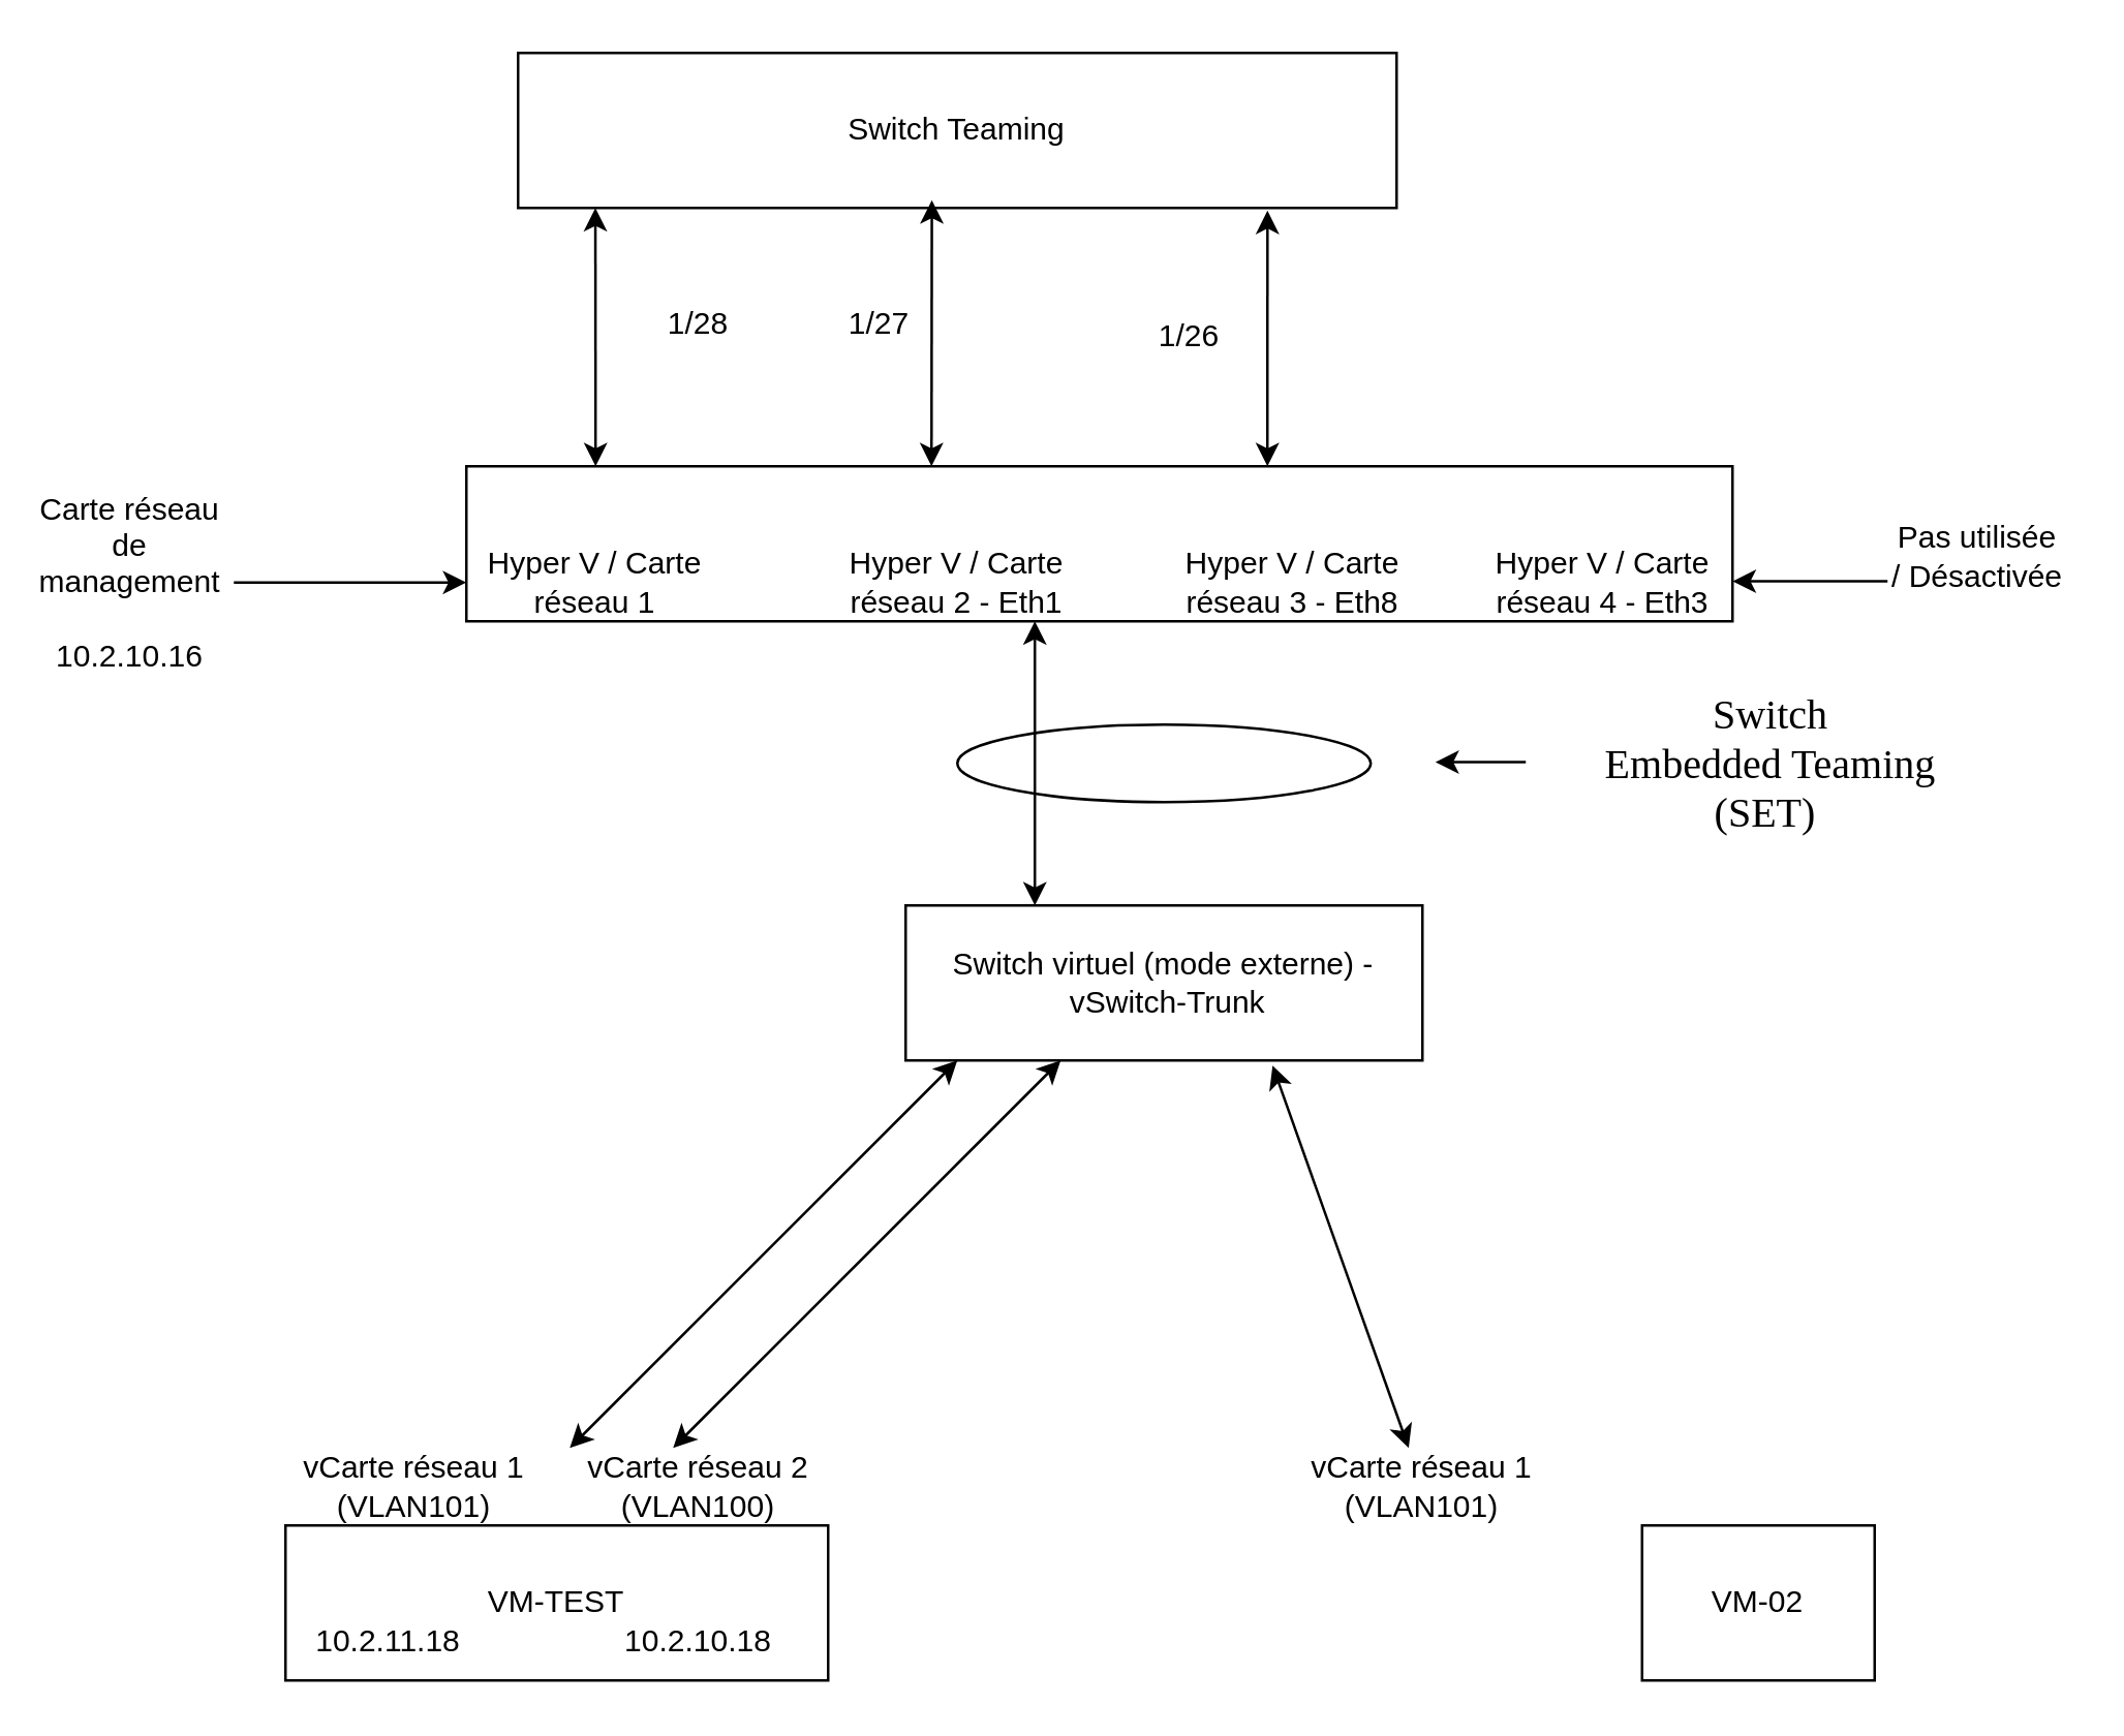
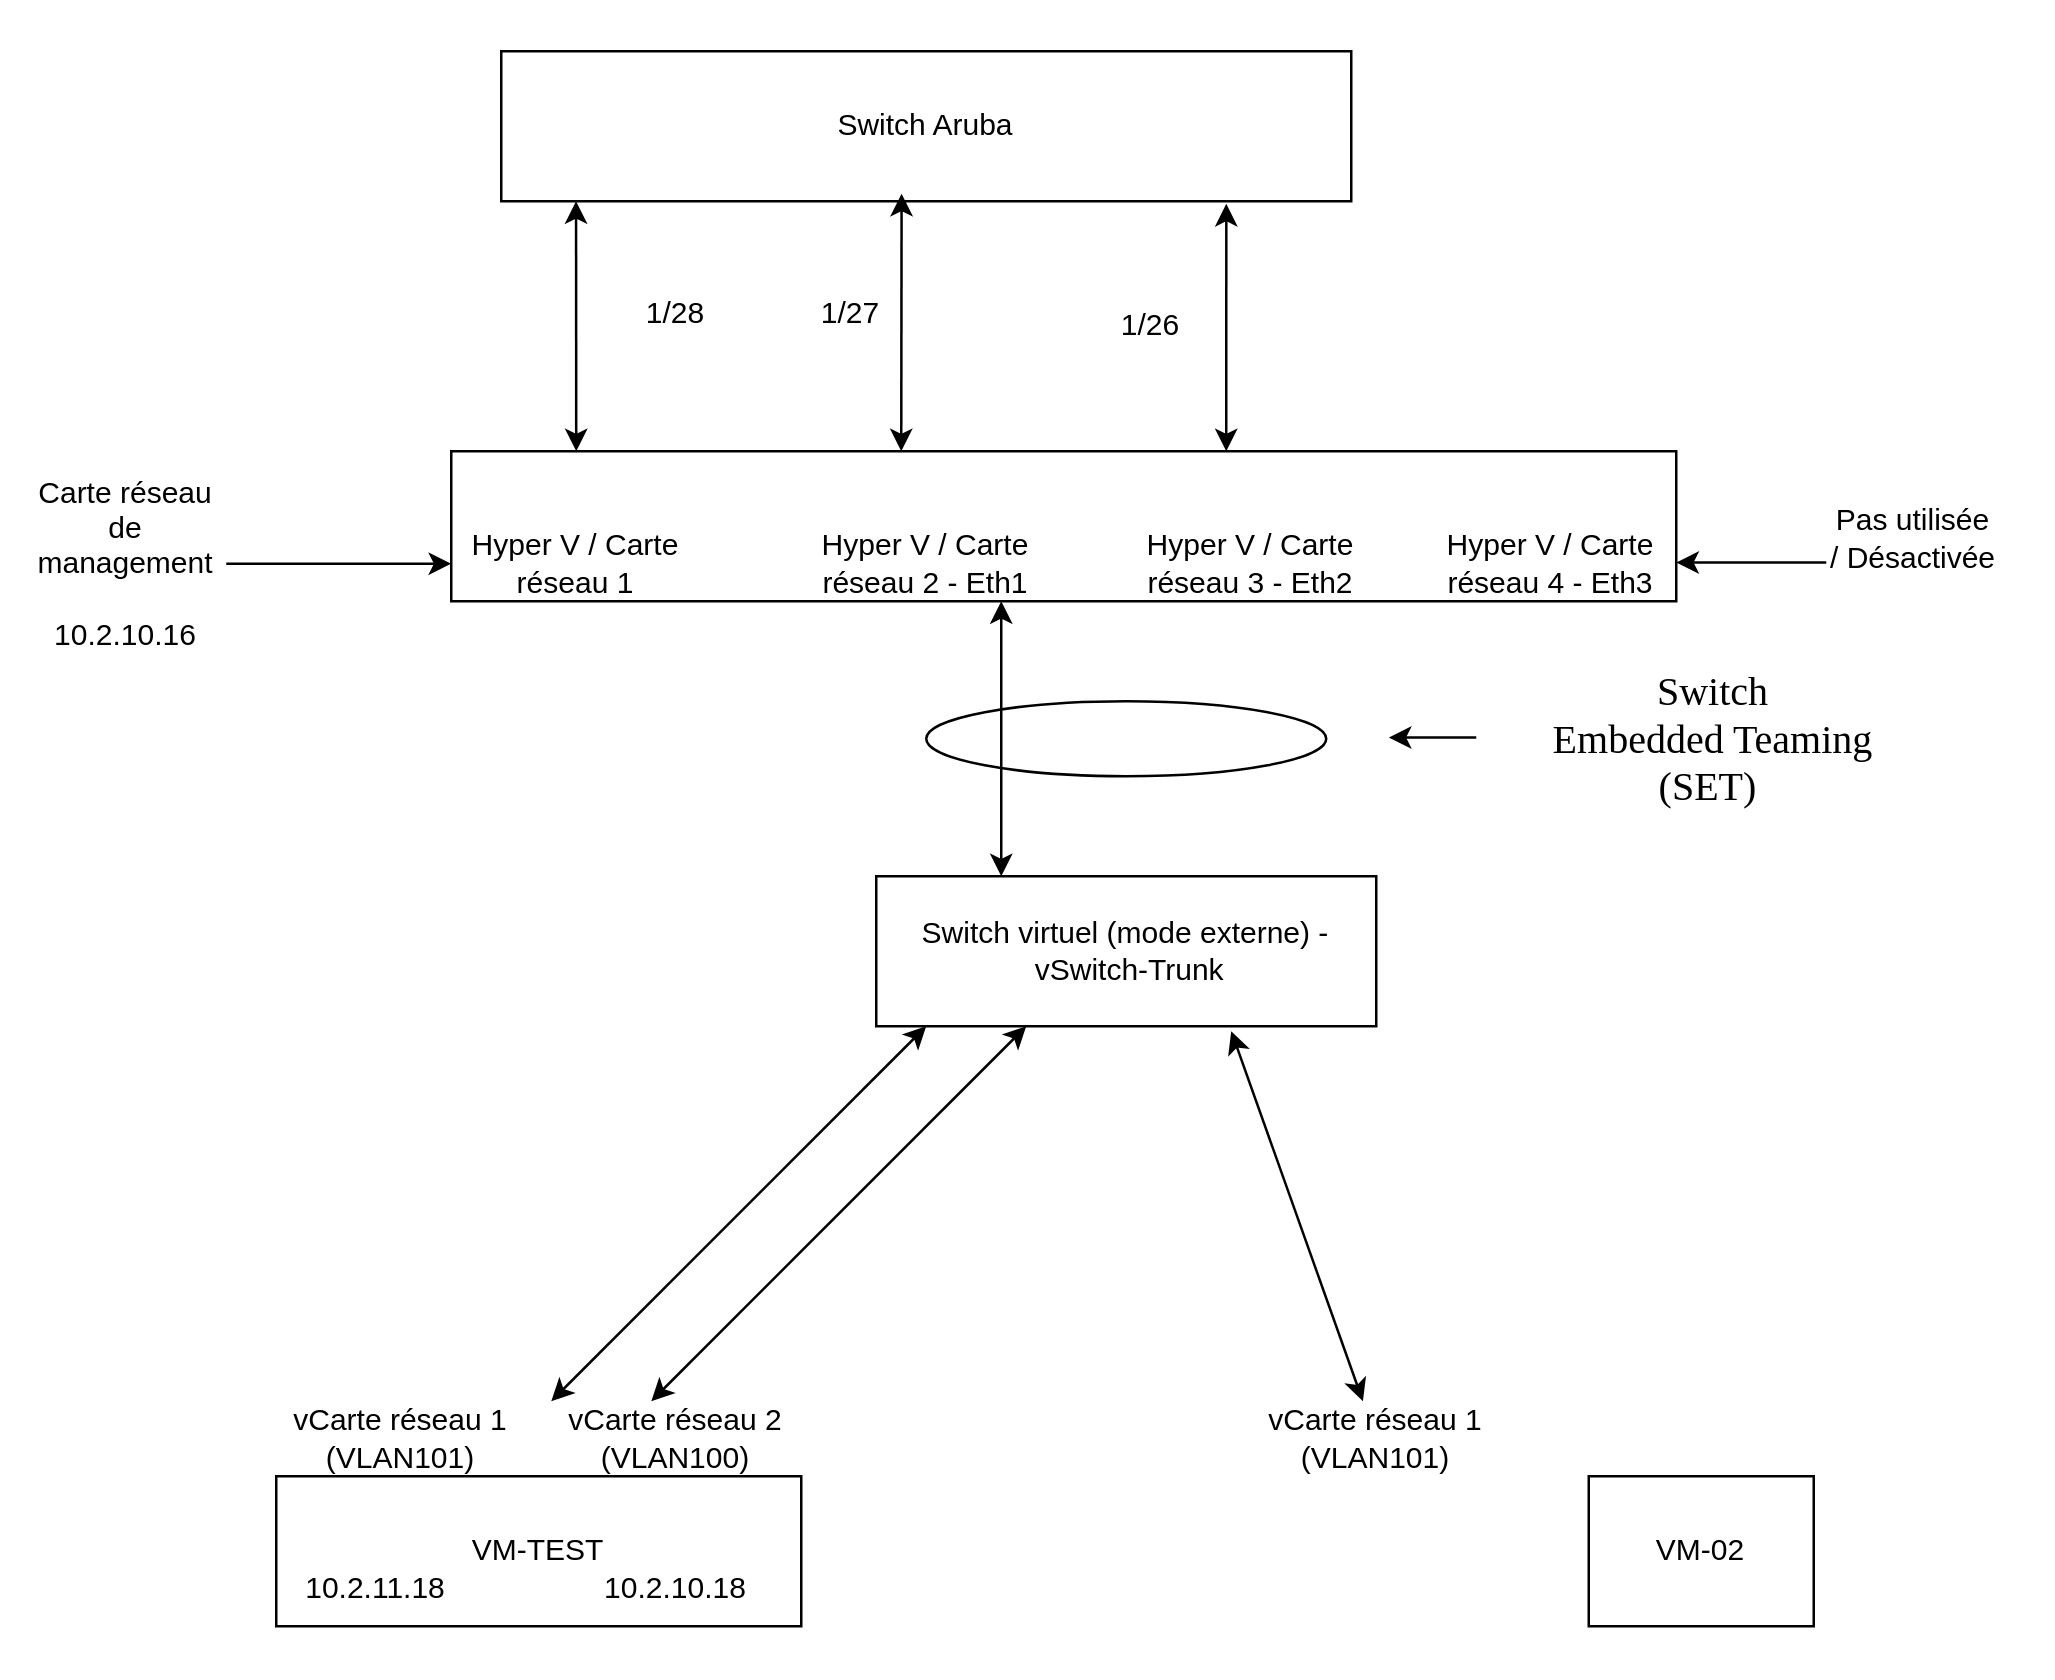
- <mxCell id="13" value="Switch Teaming" style="rounded=0;whiteSpace=wrap;html=1;" vertex="1" parent="1"><mxGeometry x="200" y="20" width="340" height="60" as="geometry" /></mxCell>
+ <mxCell id="13" value="Switch Aruba" style="rounded=0;whiteSpace=wrap;html=1;" vertex="1" parent="1"><mxGeometry x="200" y="20" width="340" height="60" as="geometry" /></mxCell>
- <mxCell id="18" value="Hyper V / Carte réseau 3 - Eth8" style="text;html=1;align=center;verticalAlign=middle;whiteSpace=wrap;rounded=0;" vertex="1" parent="1"><mxGeometry x="450" y="210" width="100" height="30" as="geometry" /></mxCell>
+ <mxCell id="18" value="Hyper V / Carte réseau 3 - Eth2" style="text;html=1;align=center;verticalAlign=middle;whiteSpace=wrap;rounded=0;" vertex="1" parent="1"><mxGeometry x="450" y="210" width="100" height="30" as="geometry" /></mxCell>
